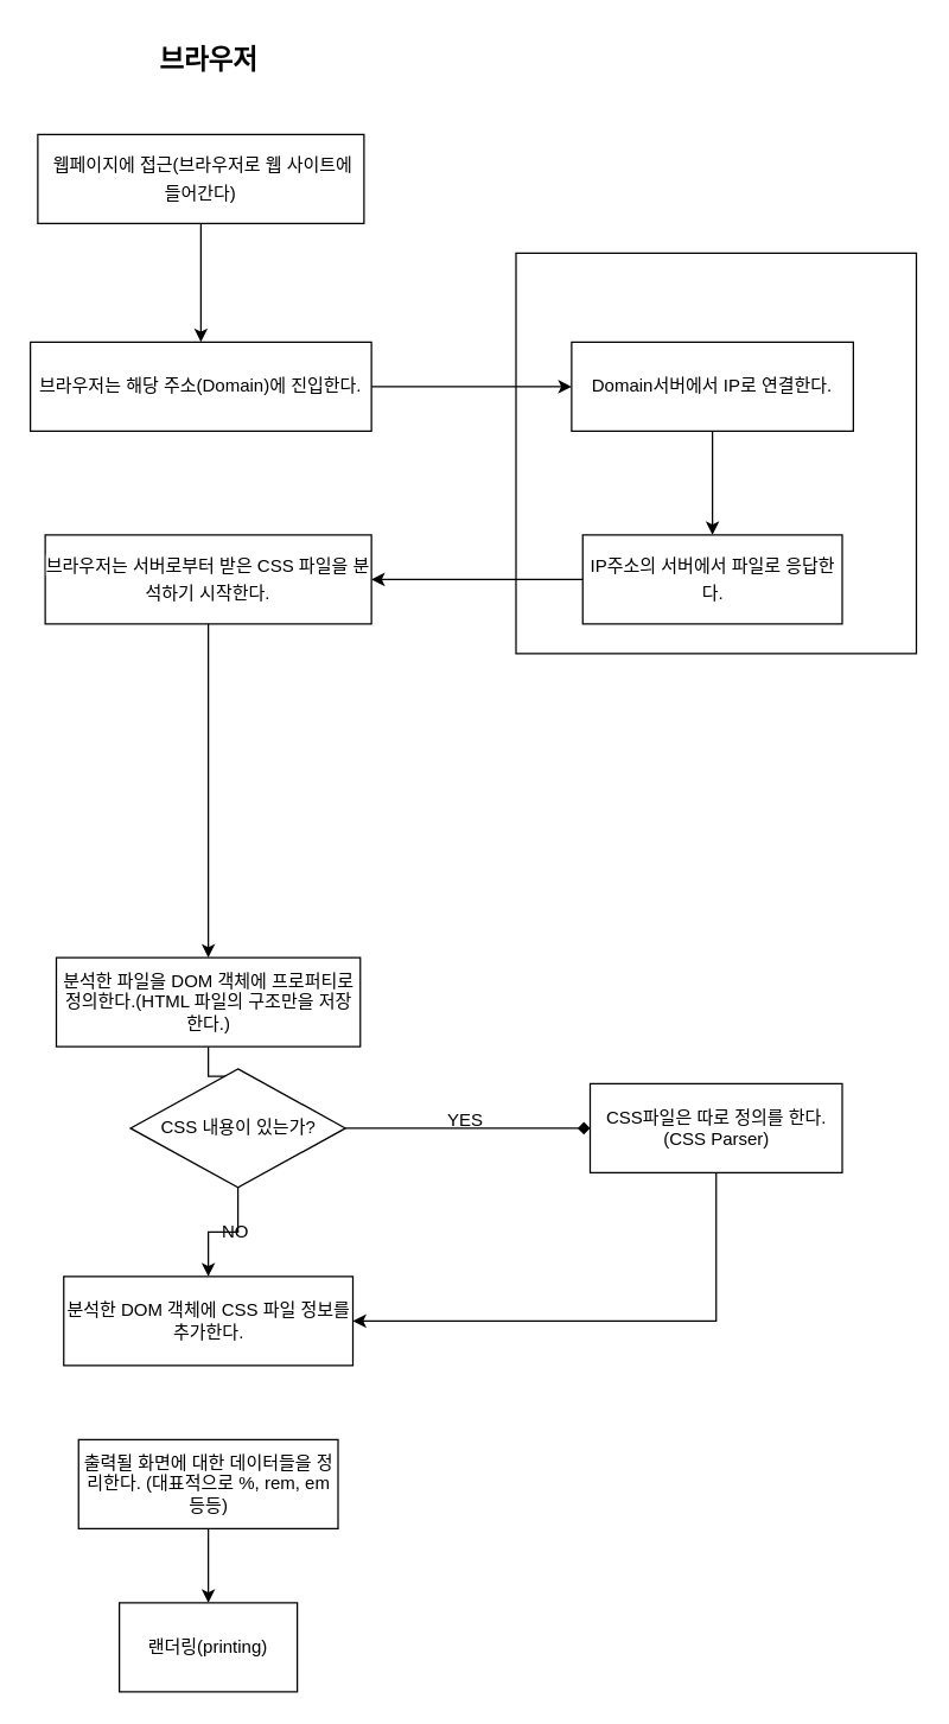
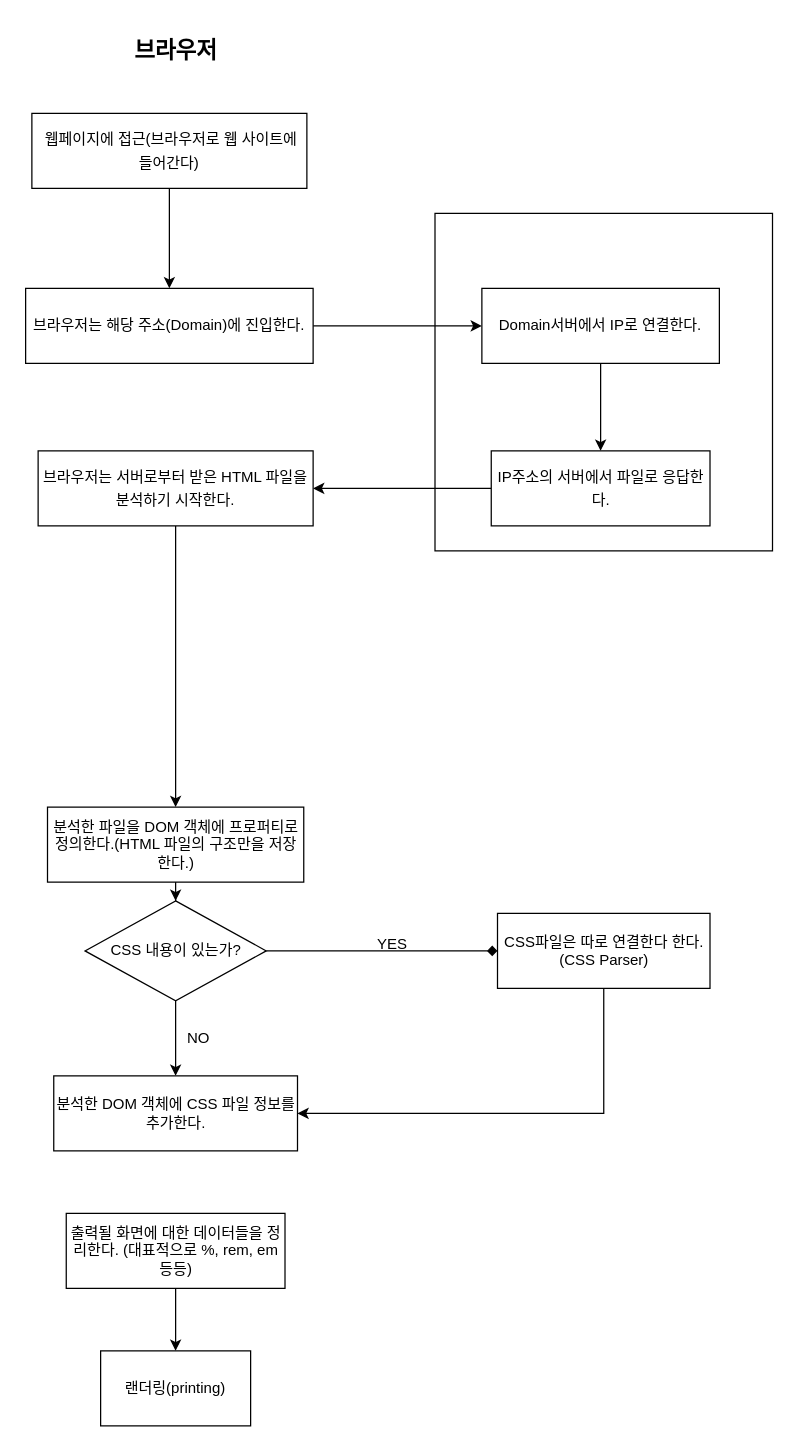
- <mxCell id="12" value="&lt;div style=&quot;line-height: 19px;&quot;&gt;&lt;span style=&quot;background-color: rgb(255, 255, 255);&quot;&gt;&lt;font style=&quot;font-size: 12px;&quot;&gt;브라우저는 서버로부터 받은 CSS 파일을 분석하기 시작한다.&lt;/font&gt;&lt;/span&gt;&lt;/div&gt;" style="rounded=0;whiteSpace=wrap;html=1;" vertex="1" parent="1"><mxGeometry x="30" y="360" width="220" height="60" as="geometry" /></mxCell>
+ <mxCell id="12" value="&lt;div style=&quot;line-height: 19px;&quot;&gt;&lt;span style=&quot;background-color: rgb(255, 255, 255);&quot;&gt;&lt;font style=&quot;font-size: 12px;&quot;&gt;브라우저는 서버로부터 받은 HTML 파일을 분석하기 시작한다.&lt;/font&gt;&lt;/span&gt;&lt;/div&gt;" style="rounded=0;whiteSpace=wrap;html=1;" vertex="1" parent="1"><mxGeometry x="30" y="360" width="220" height="60" as="geometry" /></mxCell>
- <mxCell id="17" value="CSS 내용이 있는가?" style="rhombus;whiteSpace=wrap;html=1;rounded=0;" vertex="1" parent="1"><mxGeometry x="87.5" y="720" width="145" height="80" as="geometry" /></mxCell>
+ <mxCell id="17" value="CSS 내용이 있는가?" style="rhombus;whiteSpace=wrap;html=1;rounded=0;" vertex="1" parent="1"><mxGeometry x="67.5" y="720" width="145" height="80" as="geometry" /></mxCell>
- <mxCell id="20" value="CSS파일은 따로 정의를 한다. (CSS Parser)" style="whiteSpace=wrap;html=1;rounded=0;" vertex="1" parent="1"><mxGeometry x="397.5" y="730" width="170" height="60" as="geometry" /></mxCell>
+ <mxCell id="20" value="CSS파일은 따로 연결한다 한다. (CSS Parser)" style="whiteSpace=wrap;html=1;rounded=0;" vertex="1" parent="1"><mxGeometry x="397.5" y="730" width="170" height="60" as="geometry" /></mxCell>
